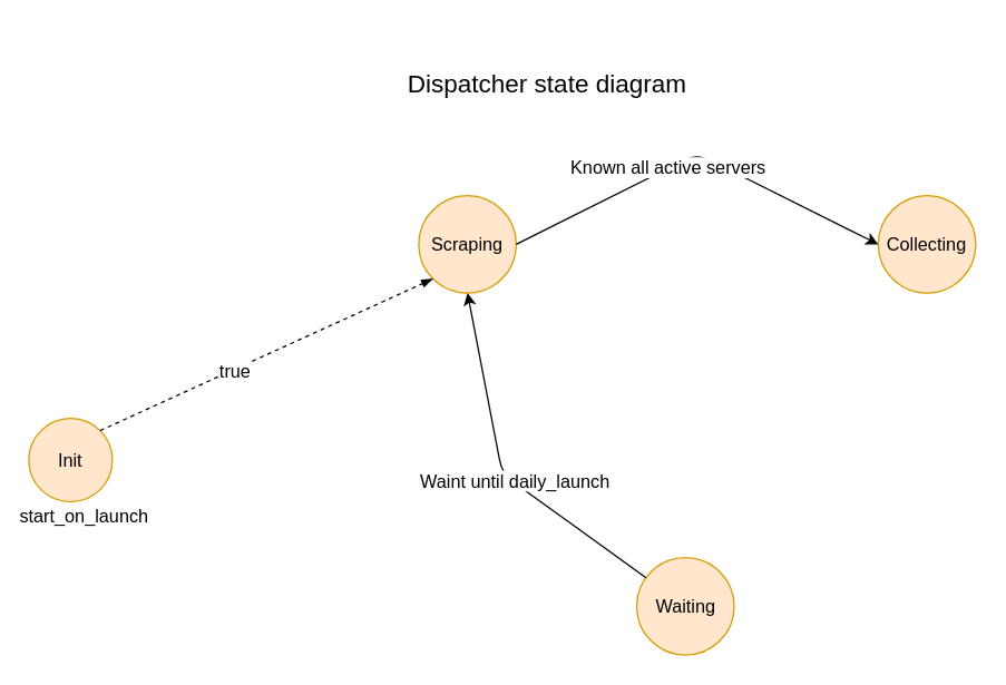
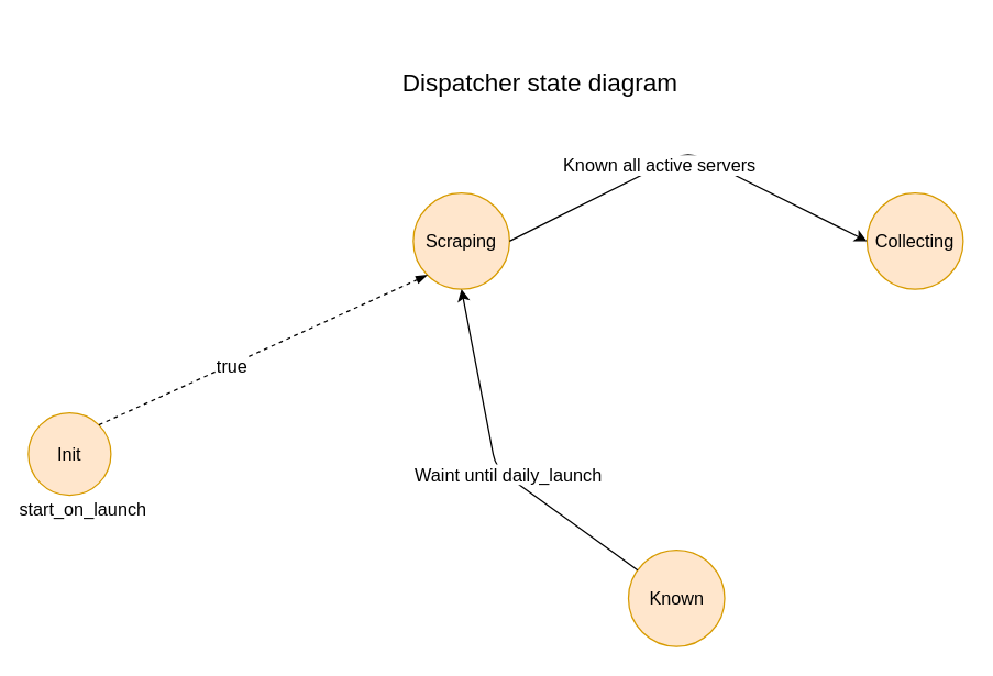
- <mxCell id="4" value="Waiting" style="ellipse;whiteSpace=wrap;html=1;aspect=fixed;fillColor=#ffe6cc;strokeColor=#d79b00;fontSize=13;" vertex="1" parent="1"><mxGeometry x="456.5" y="400" width="70" height="70" as="geometry" /></mxCell>
+ <mxCell id="4" value="Known" style="ellipse;whiteSpace=wrap;html=1;aspect=fixed;fillColor=#ffe6cc;strokeColor=#d79b00;fontSize=13;" vertex="1" parent="1"><mxGeometry x="456.5" y="400" width="70" height="70" as="geometry" /></mxCell>
